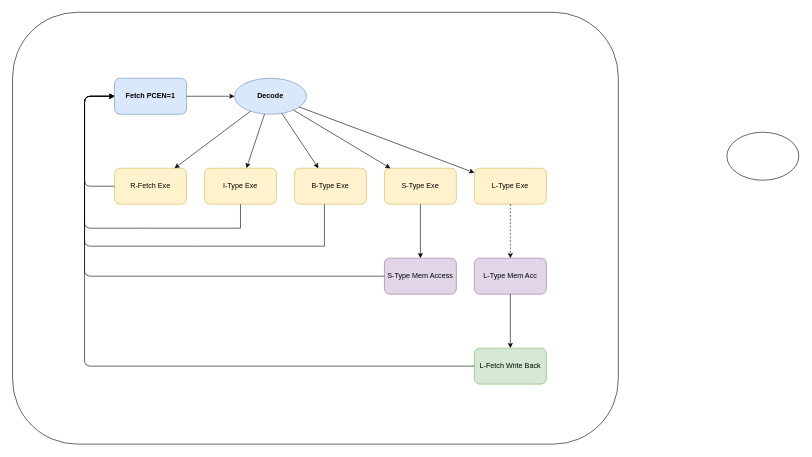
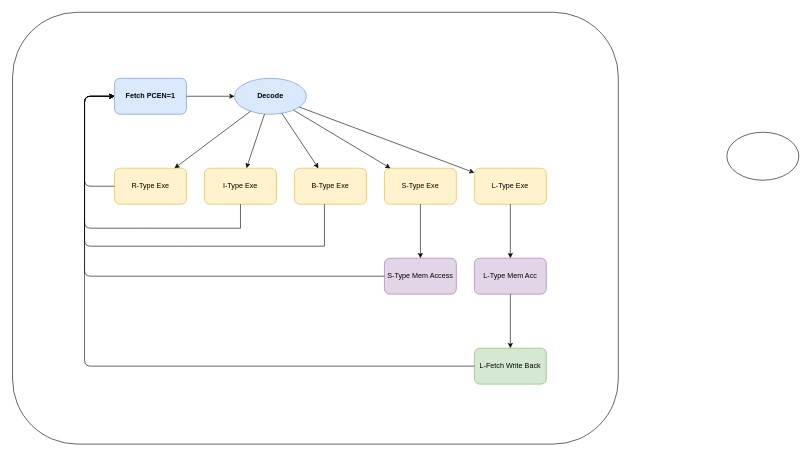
- <mxCell id="5" value="R-Fetch Exe" style="rounded=1;whiteSpace=wrap;html=1;fillColor=#fff2cc;strokeColor=#d6b656;fontSize=12;" vertex="1" parent="1"><mxGeometry x="190" y="280" width="120" height="60" as="geometry" /></mxCell>
+ <mxCell id="5" value="R-Type Exe" style="rounded=1;whiteSpace=wrap;html=1;fillColor=#fff2cc;strokeColor=#d6b656;fontSize=12;" vertex="1" parent="1"><mxGeometry x="190" y="280" width="120" height="60" as="geometry" /></mxCell>
- <mxCell id="21" edge="1" parent="1" source="10" target="12" style="dashed=1;"><mxGeometry relative="1" as="geometry" /></mxCell>
+ <mxCell id="21" edge="1" parent="1" source="10" target="12"><mxGeometry relative="1" as="geometry" /></mxCell>
